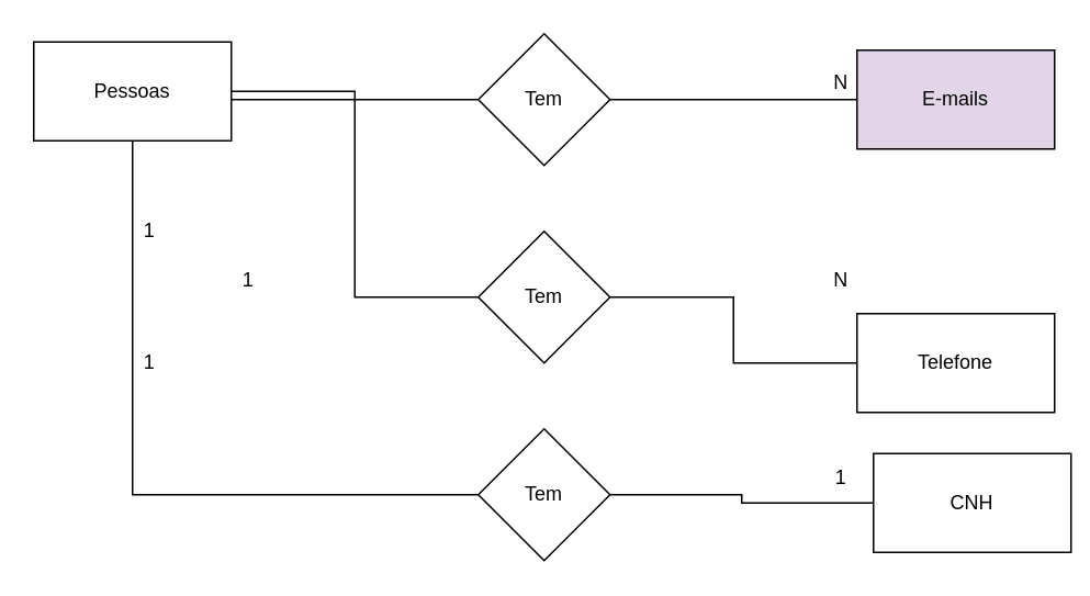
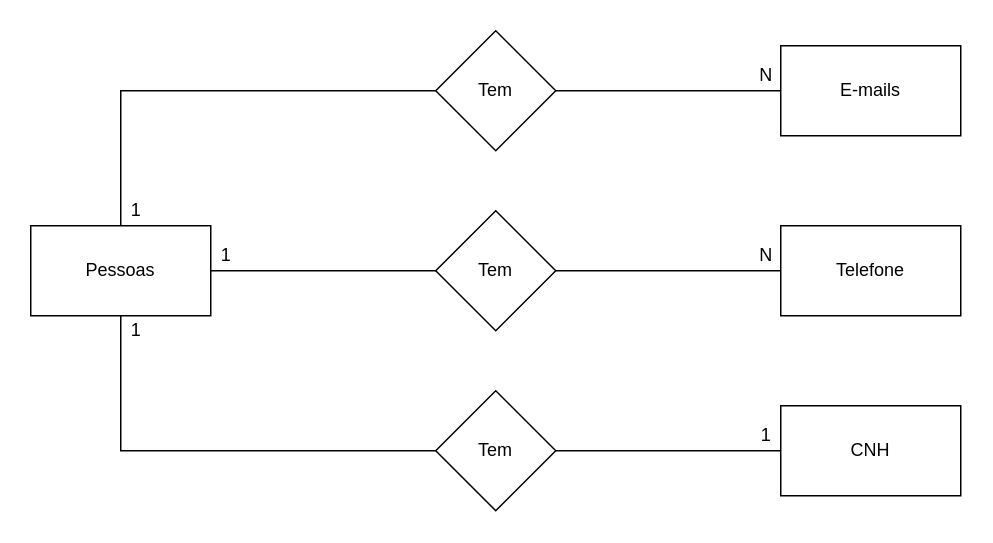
- <mxCell id="5" value="Pessoas" style="whiteSpace=wrap;html=1;" parent="1" vertex="1"><mxGeometry x="20" y="25" width="120" height="60" as="geometry" /></mxCell>
+ <mxCell id="5" value="Pessoas" style="whiteSpace=wrap;html=1;" parent="1" vertex="1"><mxGeometry x="20" y="150" width="120" height="60" as="geometry" /></mxCell>
- <mxCell id="9" value="E-mails" style="whiteSpace=wrap;html=1;fillColor=#e1d5e7;" parent="1" vertex="1"><mxGeometry x="520" y="30" width="120" height="60" as="geometry" /></mxCell>
+ <mxCell id="9" value="E-mails" style="whiteSpace=wrap;html=1;" parent="1" vertex="1"><mxGeometry x="520" y="30" width="120" height="60" as="geometry" /></mxCell>
- <mxCell id="8" value="Telefone" style="whiteSpace=wrap;html=1;" parent="1" vertex="1"><mxGeometry x="520" y="190" width="120" height="60" as="geometry" /></mxCell>
+ <mxCell id="8" value="Telefone" style="whiteSpace=wrap;html=1;" parent="1" vertex="1"><mxGeometry x="520" y="150" width="120" height="60" as="geometry" /></mxCell>
- <mxCell id="10" value="CNH" style="whiteSpace=wrap;html=1;" parent="1" vertex="1"><mxGeometry x="530" y="275" width="120" height="60" as="geometry" /></mxCell>
+ <mxCell id="10" value="CNH" style="whiteSpace=wrap;html=1;" parent="1" vertex="1"><mxGeometry x="520" y="270" width="120" height="60" as="geometry" /></mxCell>
